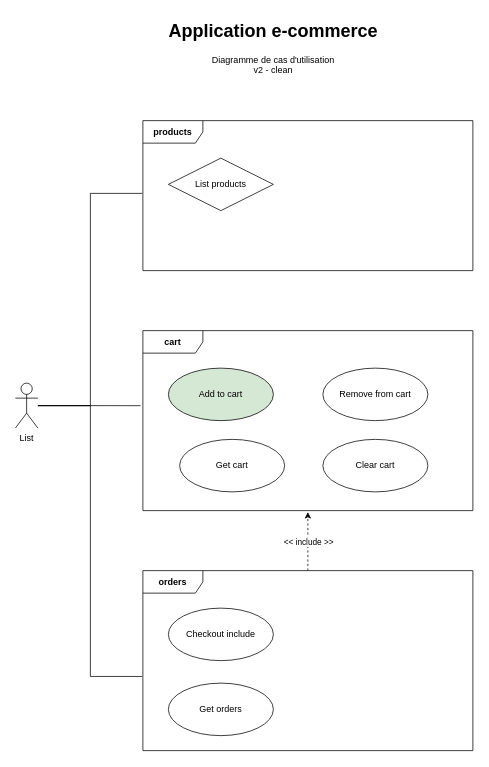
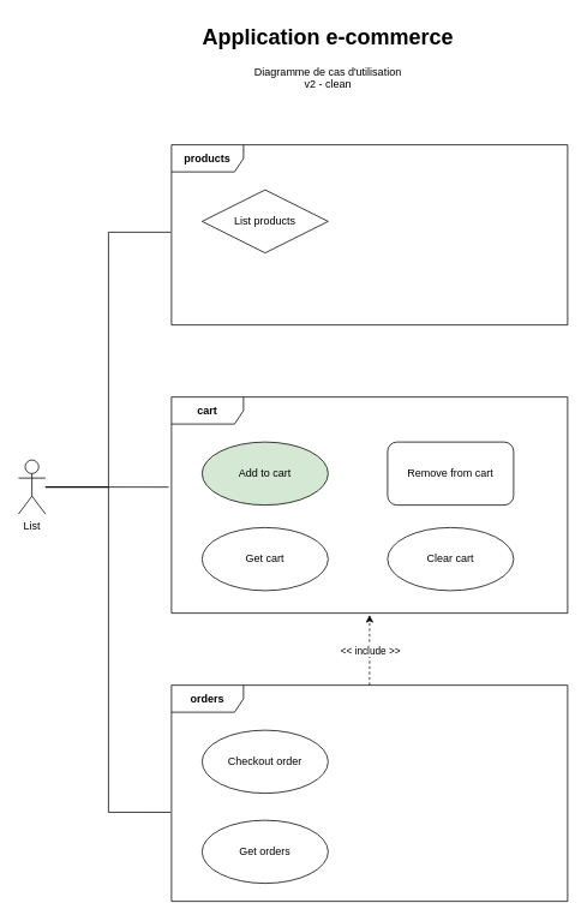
- <mxCell id="10" value="Remove from cart" style="ellipse;whiteSpace=wrap;html=1;" vertex="1" parent="1"><mxGeometry x="430" y="490" width="140" height="70" as="geometry" /></mxCell>
+ <mxCell id="10" value="Remove from cart" style="whiteSpace=wrap;html=1;rounded=1;" vertex="1" parent="1"><mxGeometry x="430" y="490" width="140" height="70" as="geometry" /></mxCell>
- <mxCell id="9" value="Get cart" style="ellipse;whiteSpace=wrap;html=1;" vertex="1" parent="1"><mxGeometry x="239" y="585" width="140" height="70" as="geometry" /></mxCell>
+ <mxCell id="9" value="Get cart" style="ellipse;whiteSpace=wrap;html=1;" vertex="1" parent="1"><mxGeometry x="224" y="585" width="140" height="70" as="geometry" /></mxCell>
- <mxCell id="12" value="Checkout include" style="ellipse;whiteSpace=wrap;html=1;" vertex="1" parent="1"><mxGeometry x="224" y="810" width="140" height="70" as="geometry" /></mxCell>
+ <mxCell id="12" value="Checkout order" style="ellipse;whiteSpace=wrap;html=1;" vertex="1" parent="1"><mxGeometry x="224" y="810" width="140" height="70" as="geometry" /></mxCell>
